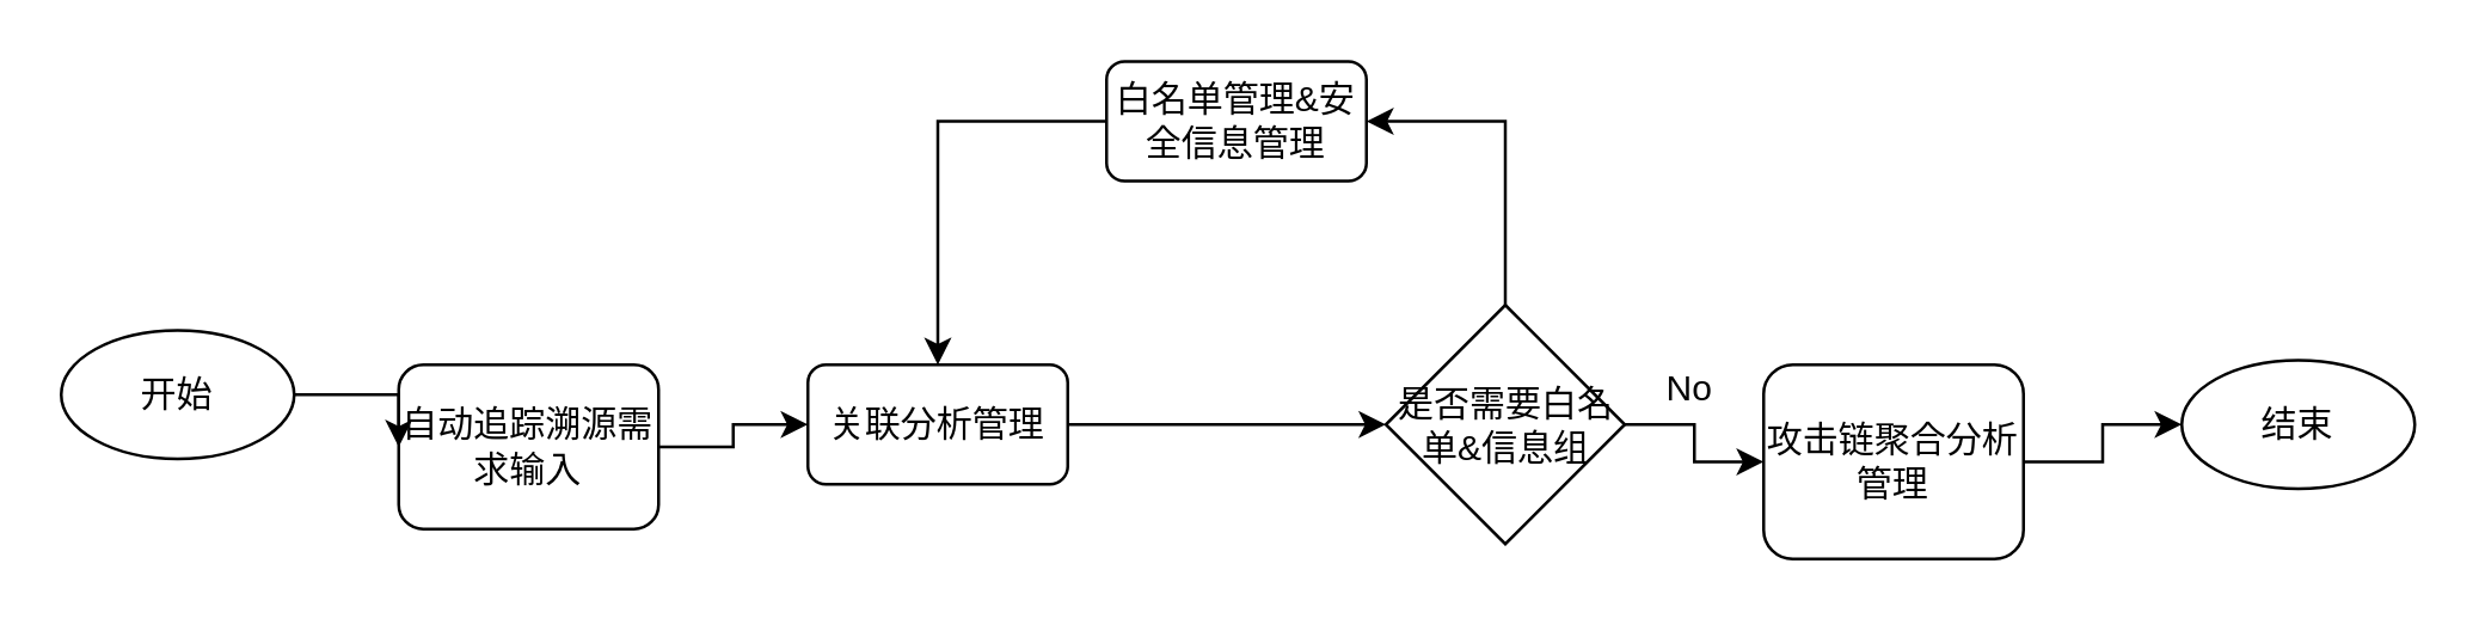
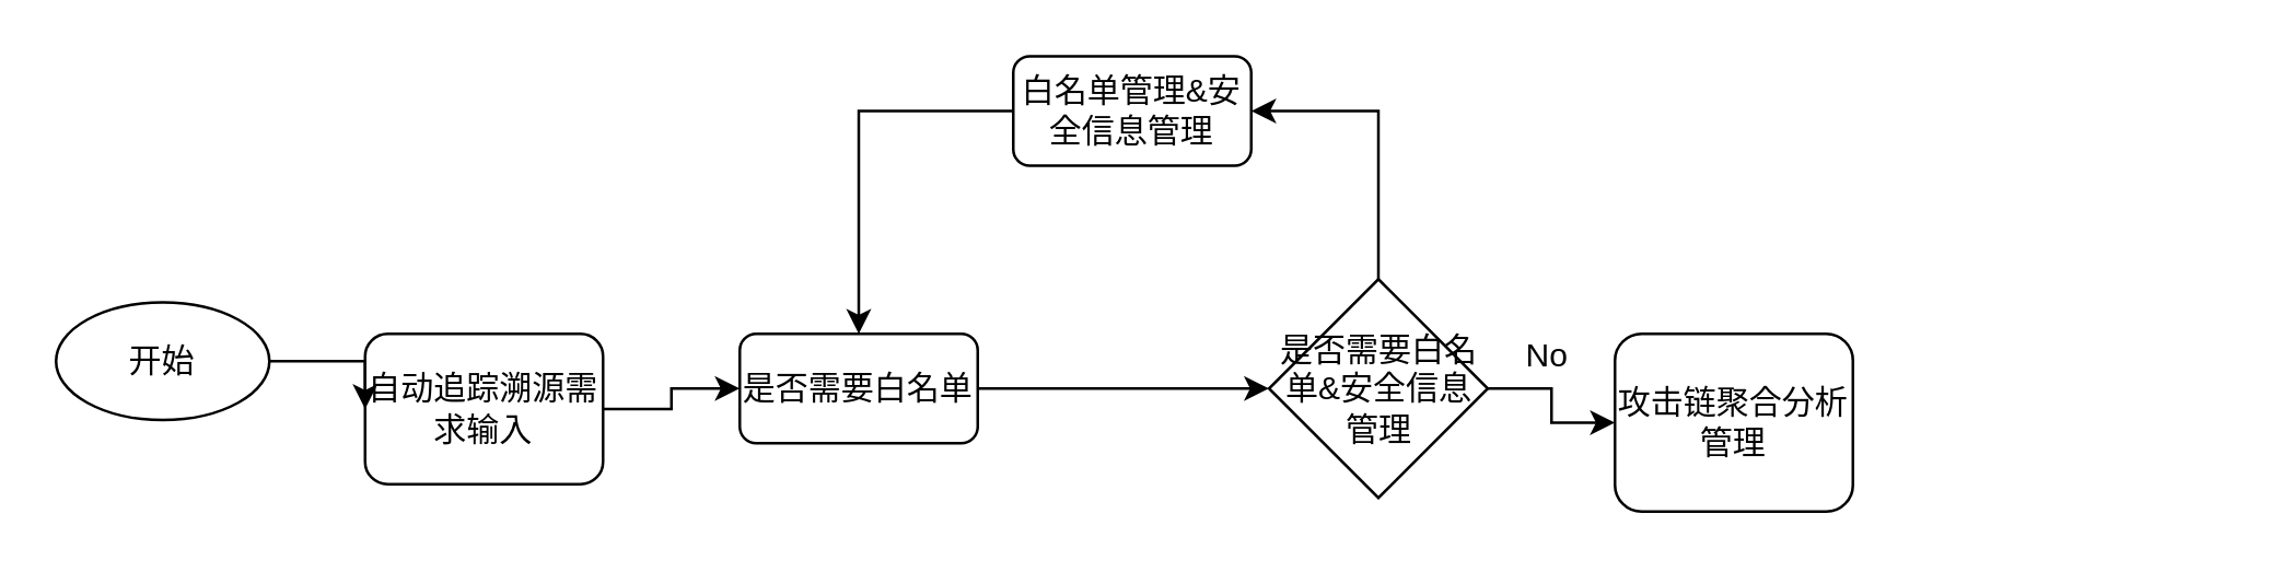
- <mxCell id="6" value="结束" style="ellipse;whiteSpace=wrap;html=1;" vertex="1" parent="1"><mxGeometry x="730" y="120" width="78" height="43" as="geometry" /></mxCell>
- <mxCell id="9" value="关联分析管理" style="rounded=1;whiteSpace=wrap;html=1;fontSize=12;glass=0;strokeWidth=1;shadow=0;" vertex="1" parent="1"><mxGeometry x="270" y="121.5" width="87" height="40" as="geometry" /></mxCell>
+ <mxCell id="9" value="是否需要白名单" style="rounded=1;whiteSpace=wrap;html=1;fontSize=12;glass=0;strokeWidth=1;shadow=0;" vertex="1" parent="1"><mxGeometry x="270" y="121.5" width="87" height="40" as="geometry" /></mxCell>
- <mxCell id="12" value="是否需要白名单&amp;amp;信息组" style="rhombus;whiteSpace=wrap;html=1;" vertex="1" parent="1"><mxGeometry x="463.5" y="101.5" width="80" height="80" as="geometry" /></mxCell>
+ <mxCell id="12" value="是否需要白名单&amp;amp;安全信息管理" style="rhombus;whiteSpace=wrap;html=1;" vertex="1" parent="1"><mxGeometry x="463.5" y="101.5" width="80" height="80" as="geometry" /></mxCell>
- <mxCell id="5" value="" style="edgeStyle=orthogonalEdgeStyle;rounded=0;orthogonalLoop=1;jettySize=auto;html=1;exitX=1;exitY=0.5;exitDx=0;exitDy=0;" edge="1" parent="1" source="16" target="6"><mxGeometry relative="1" as="geometry"><mxPoint x="1130" y="141.5" as="sourcePoint" /></mxGeometry></mxCell>
